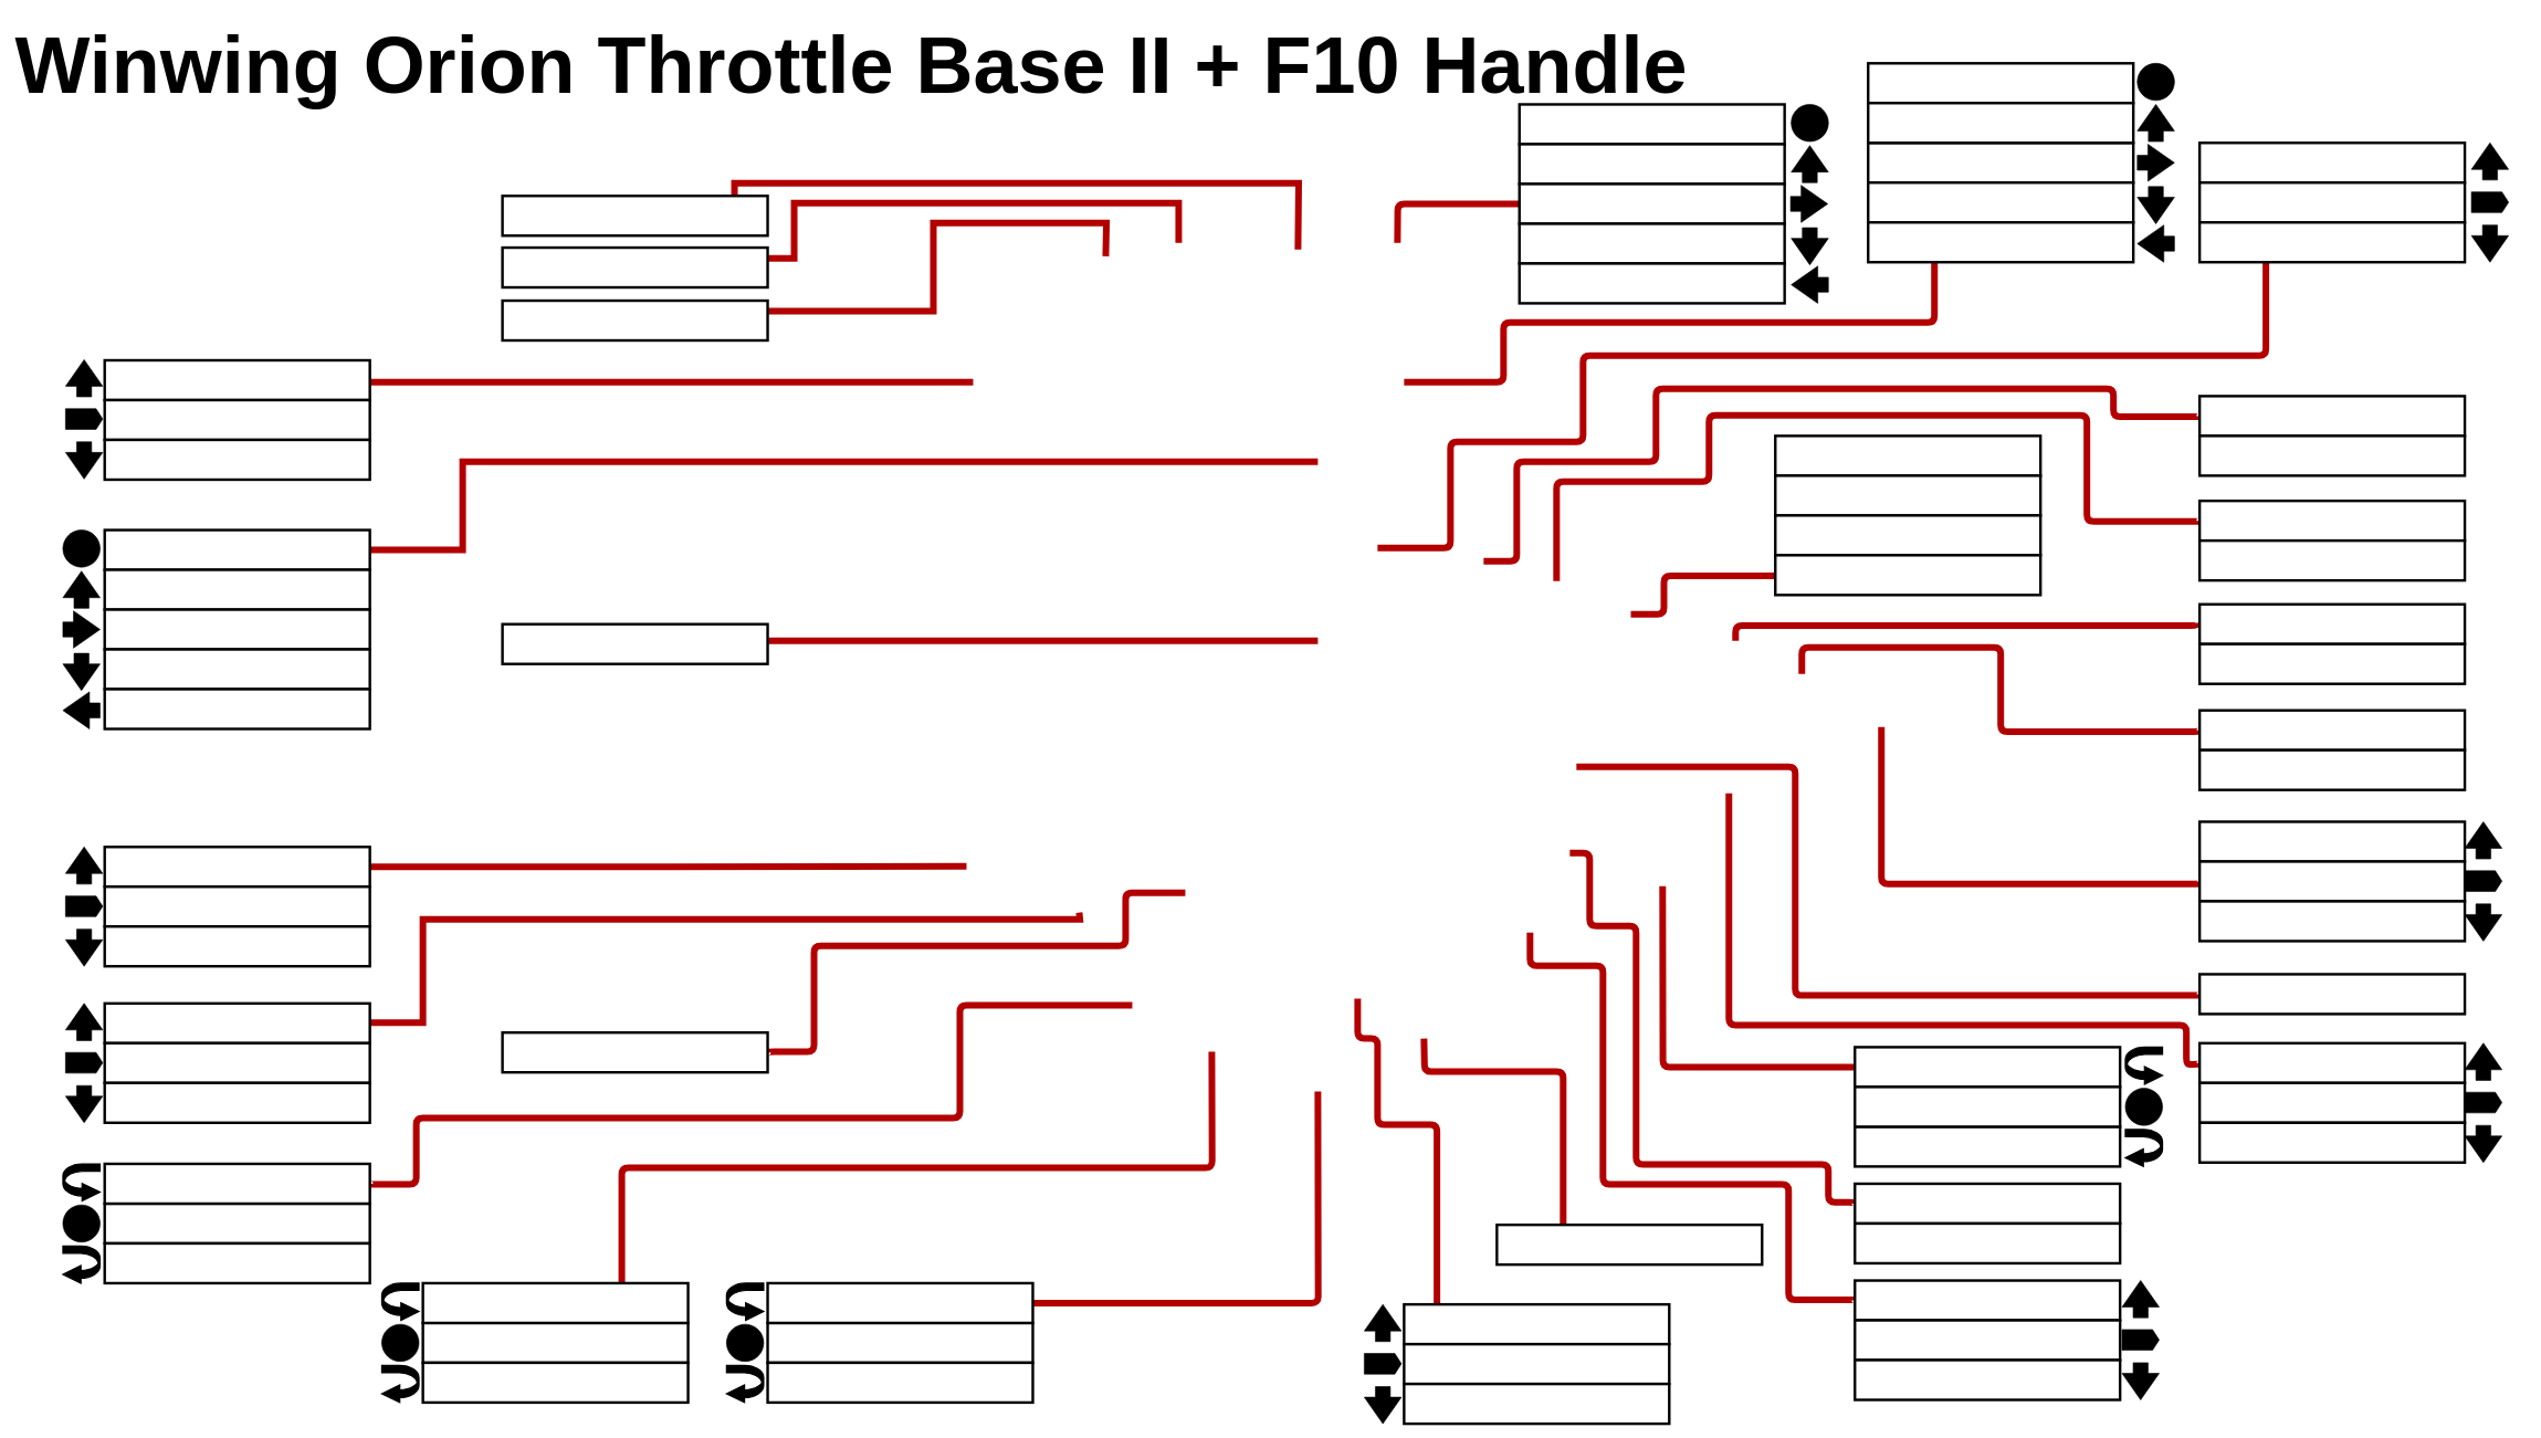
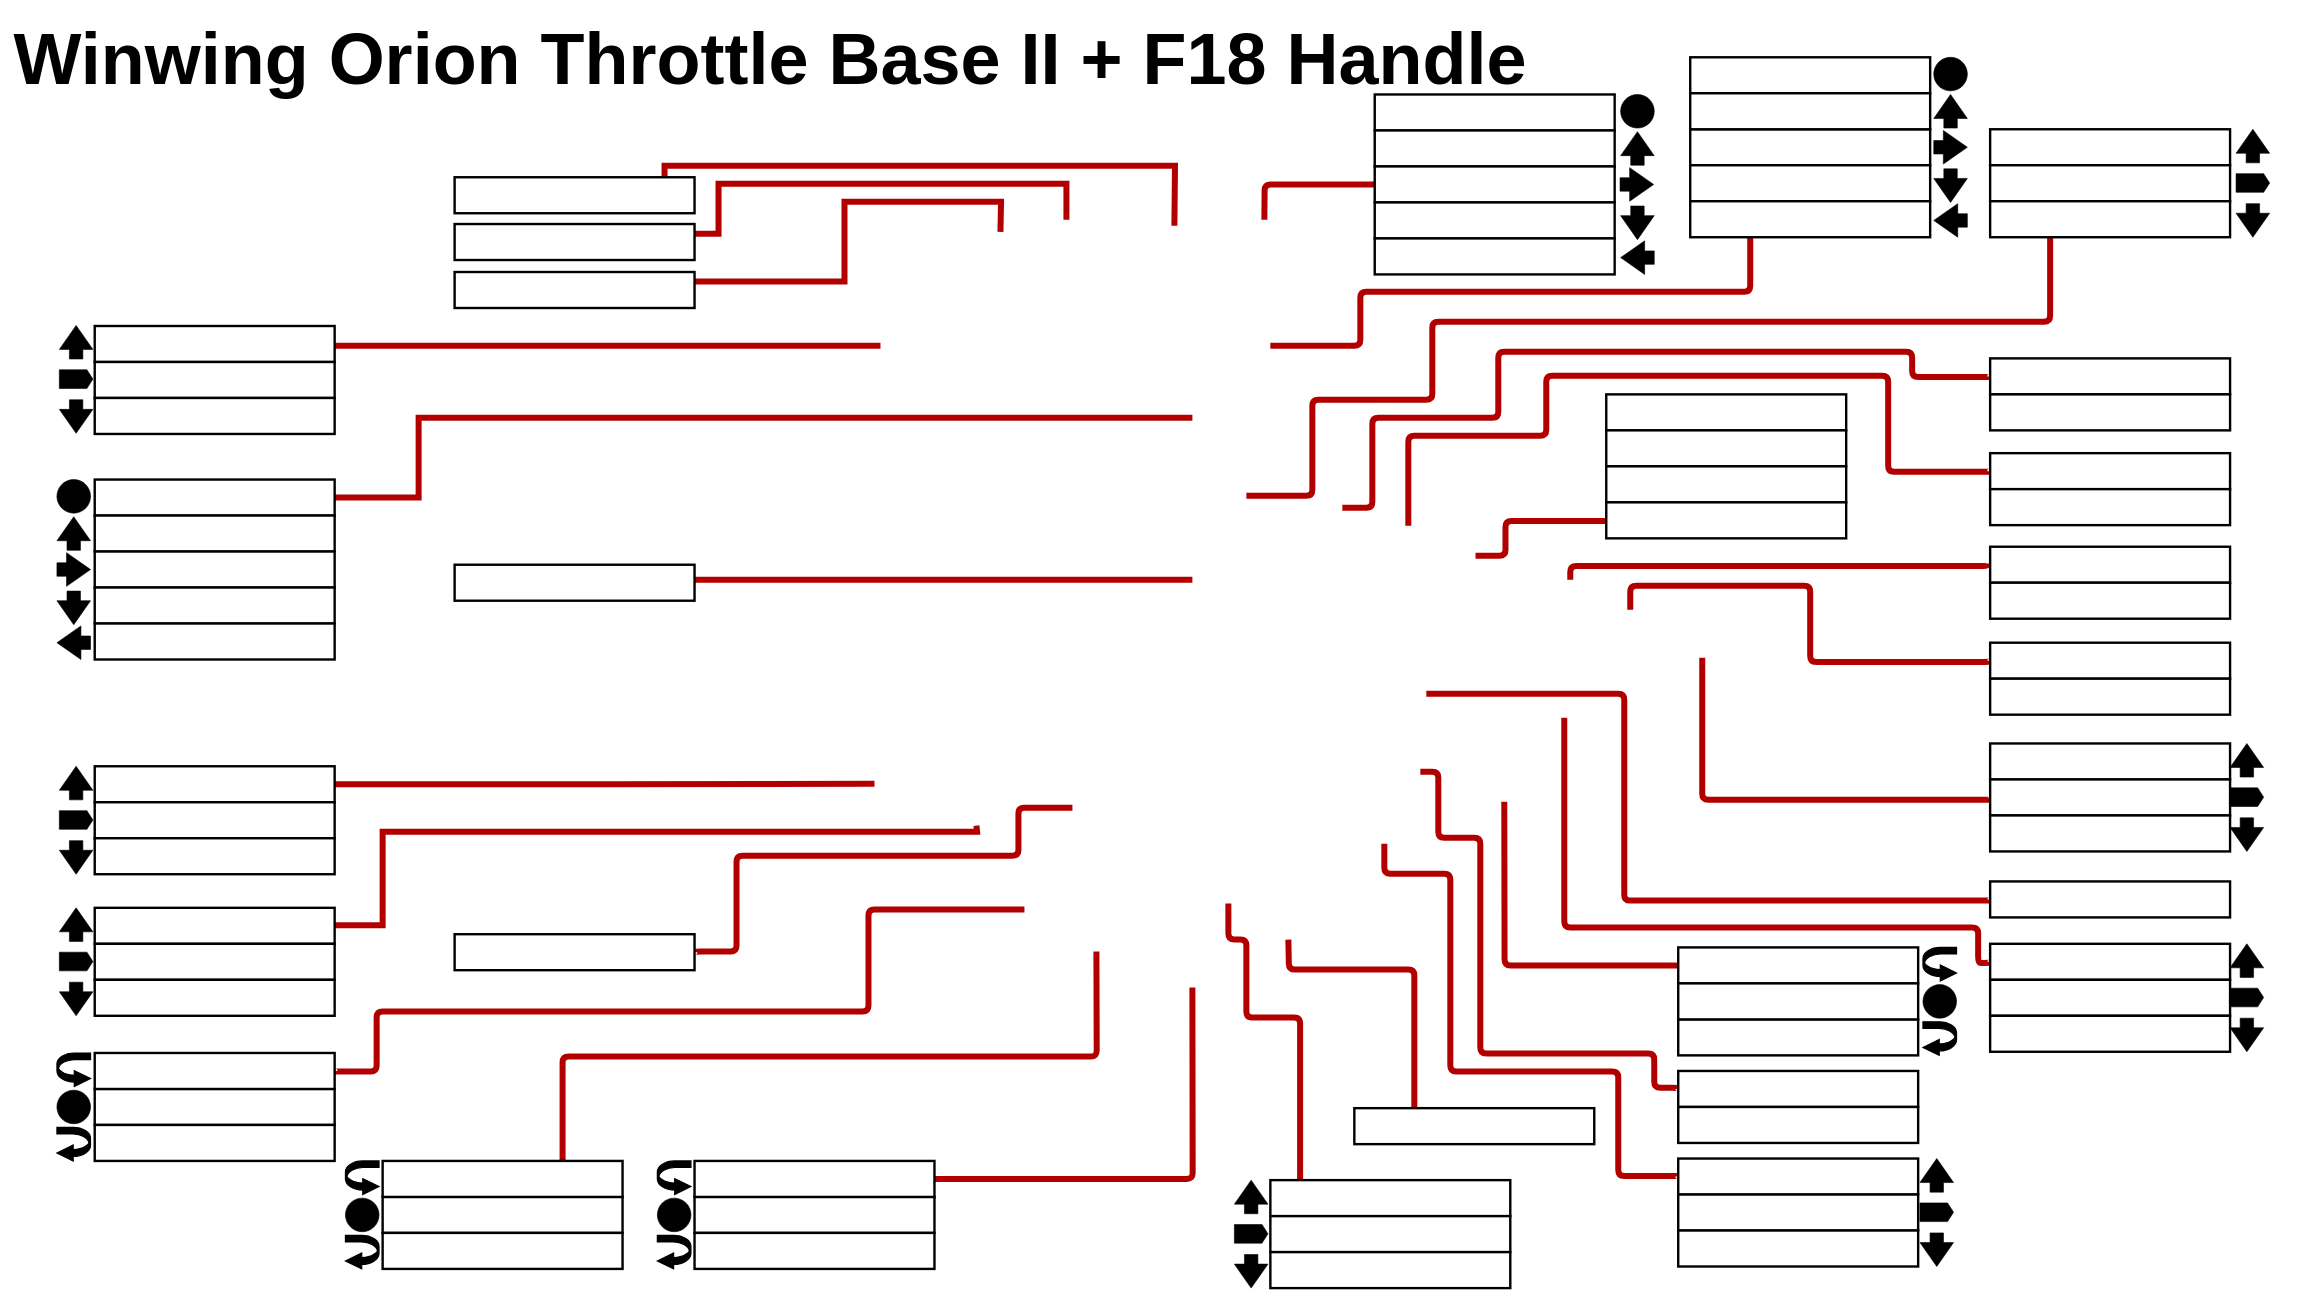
- <mxCell id="3" value="&lt;font style=&quot;font-size: 120px;&quot;&gt;Winwing Orion Throttle Base II + F10 Handle&lt;/font&gt;" style="text;strokeColor=none;fillColor=none;html=1;fontSize=24;fontStyle=1;verticalAlign=middle;align=left;fontFamily=Helvetica;" parent="1" vertex="1"><mxGeometry x="20" y="20" width="3790" height="153" as="geometry" /></mxCell>
+ <mxCell id="3" value="&lt;font style=&quot;font-size: 120px;&quot;&gt;Winwing Orion Throttle Base II + F18 Handle&lt;/font&gt;" style="text;strokeColor=none;fillColor=none;html=1;fontSize=24;fontStyle=1;verticalAlign=middle;align=left;fontFamily=Helvetica;" parent="1" vertex="1"><mxGeometry x="20" y="20" width="3790" height="153" as="geometry" /></mxCell>
